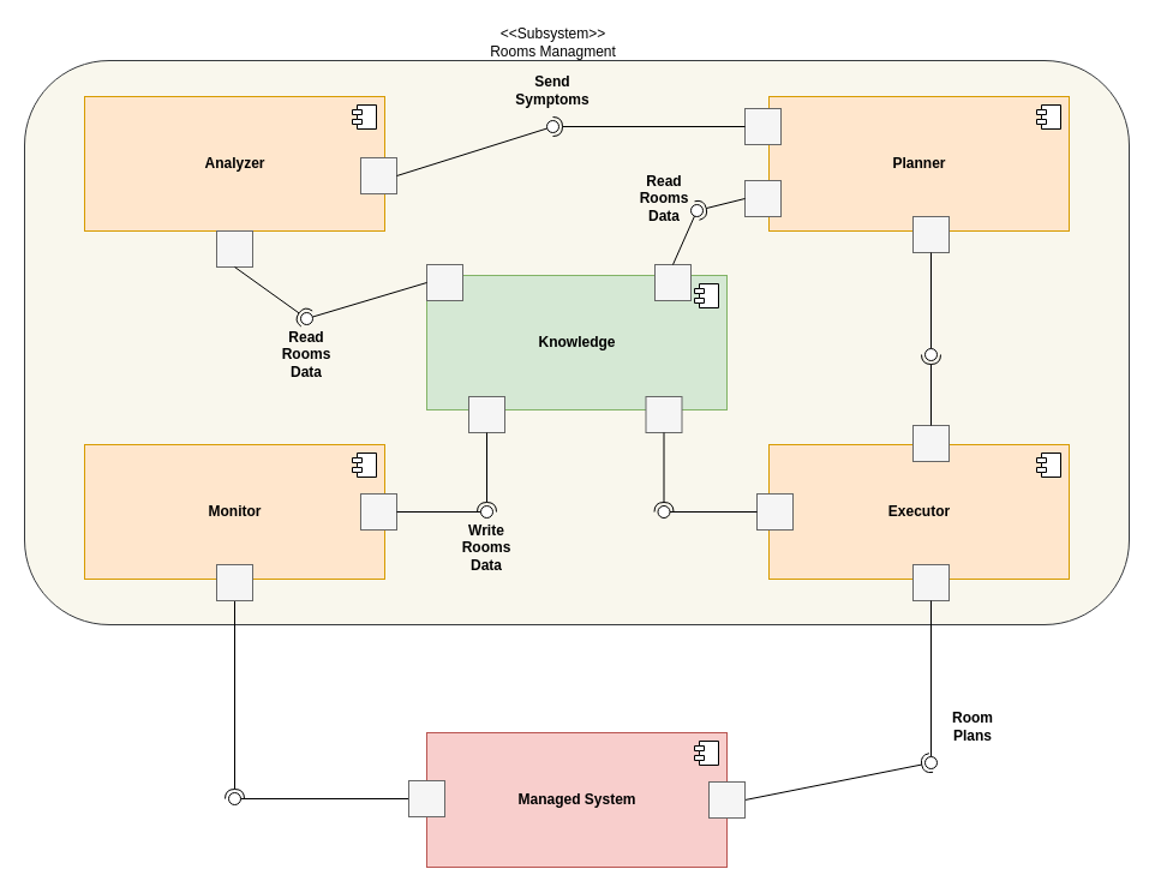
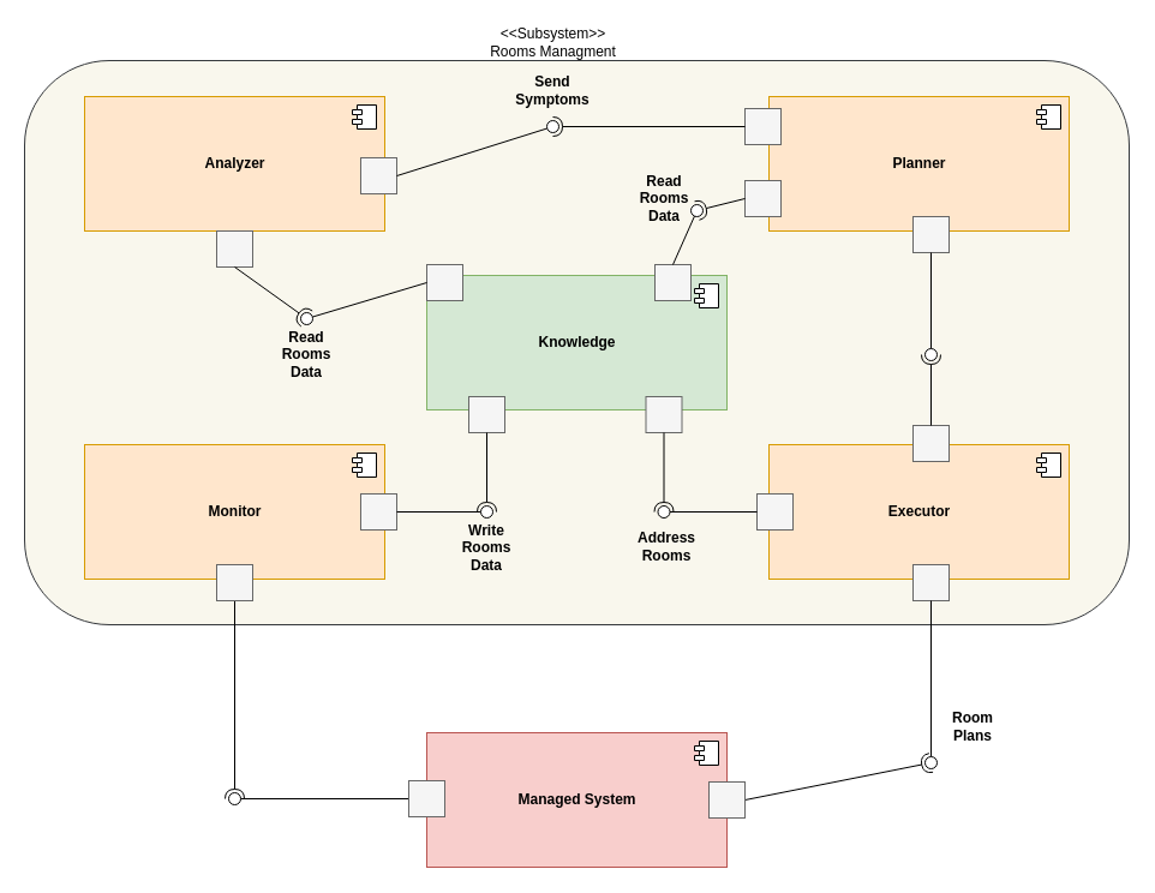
+ <mxCell id="62" value="&lt;b&gt;Address Rooms&lt;/b&gt;" style="text;html=1;strokeColor=none;fillColor=none;align=center;verticalAlign=middle;whiteSpace=wrap;rounded=0;" parent="1" vertex="1"><mxGeometry x="525" y="440" width="60" height="30" as="geometry" /></mxCell>
